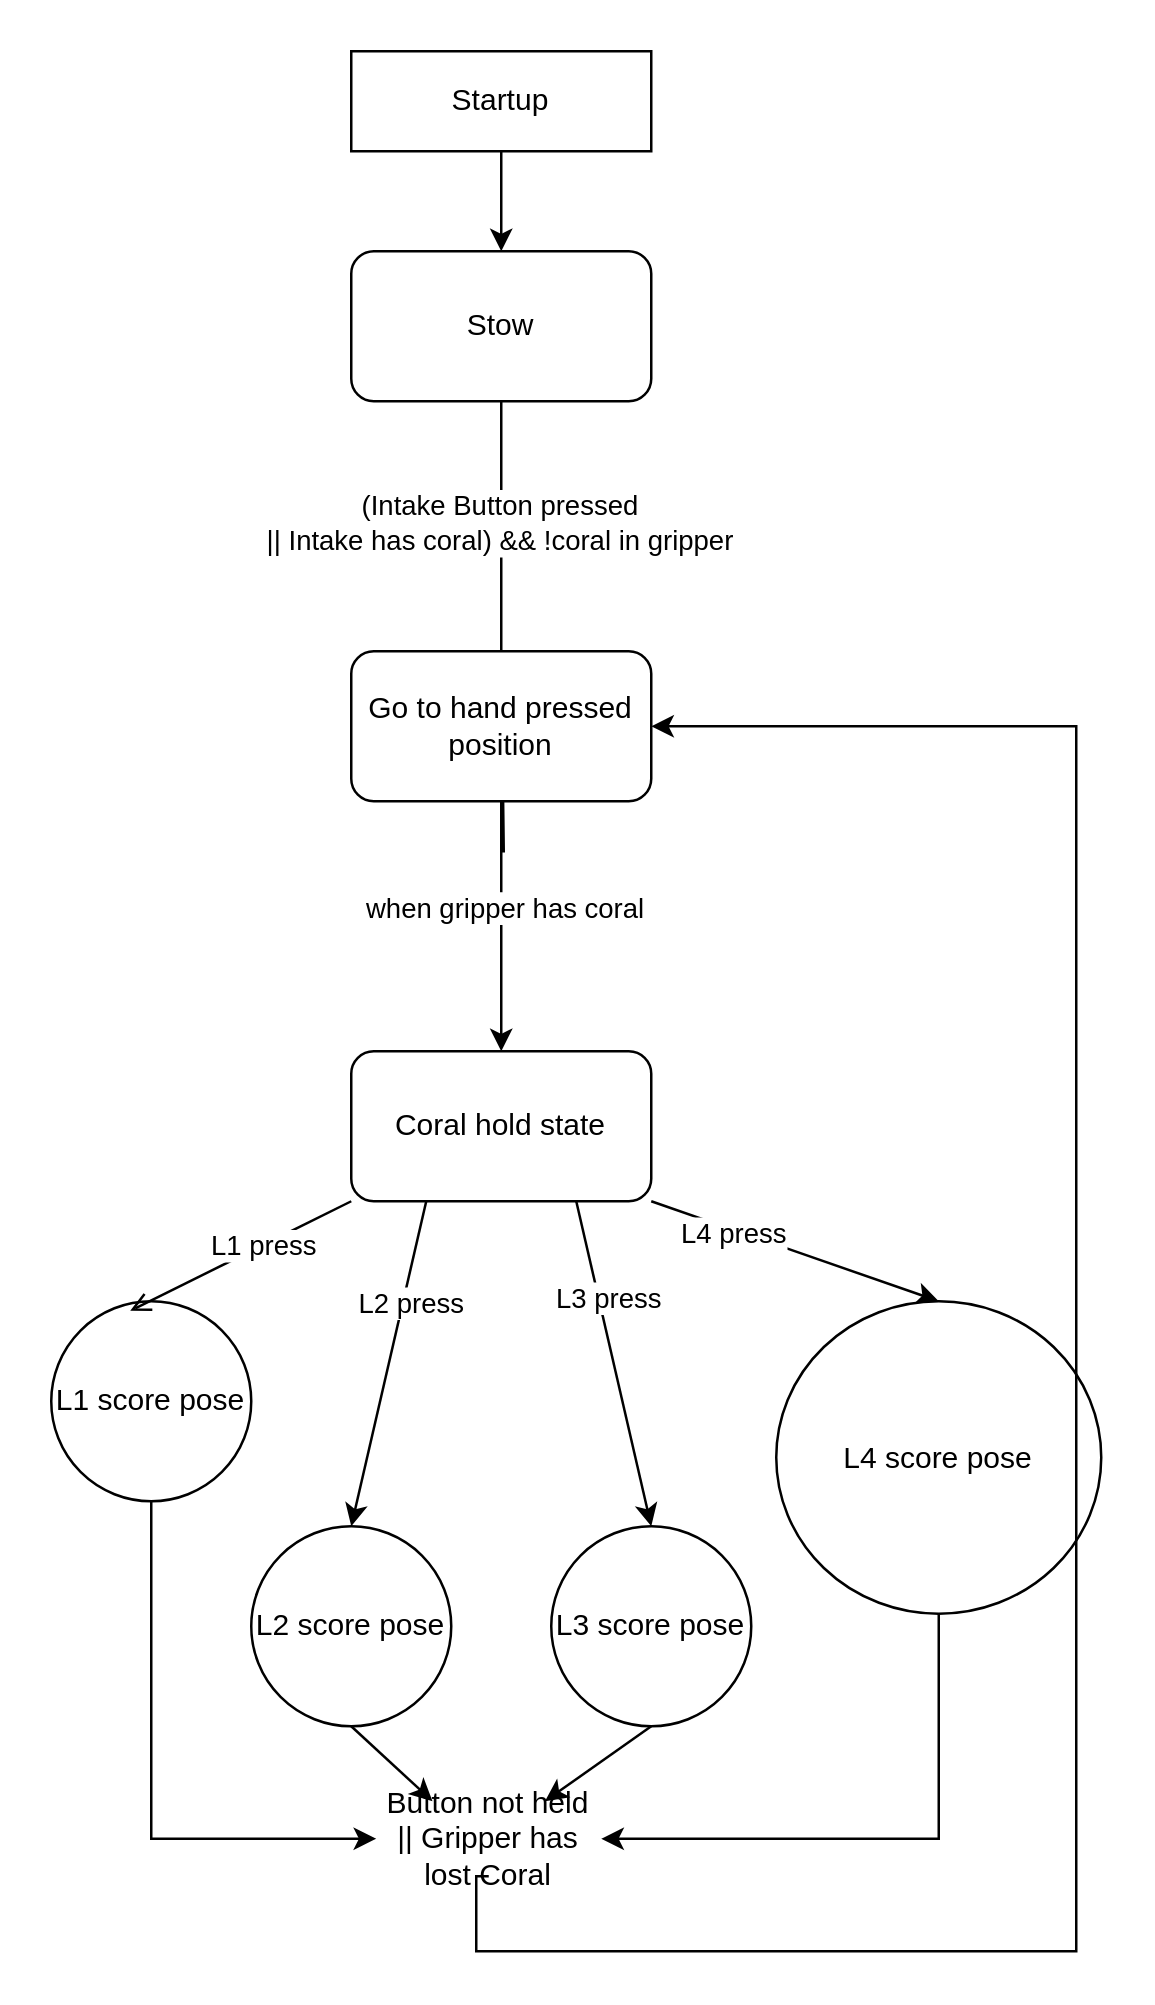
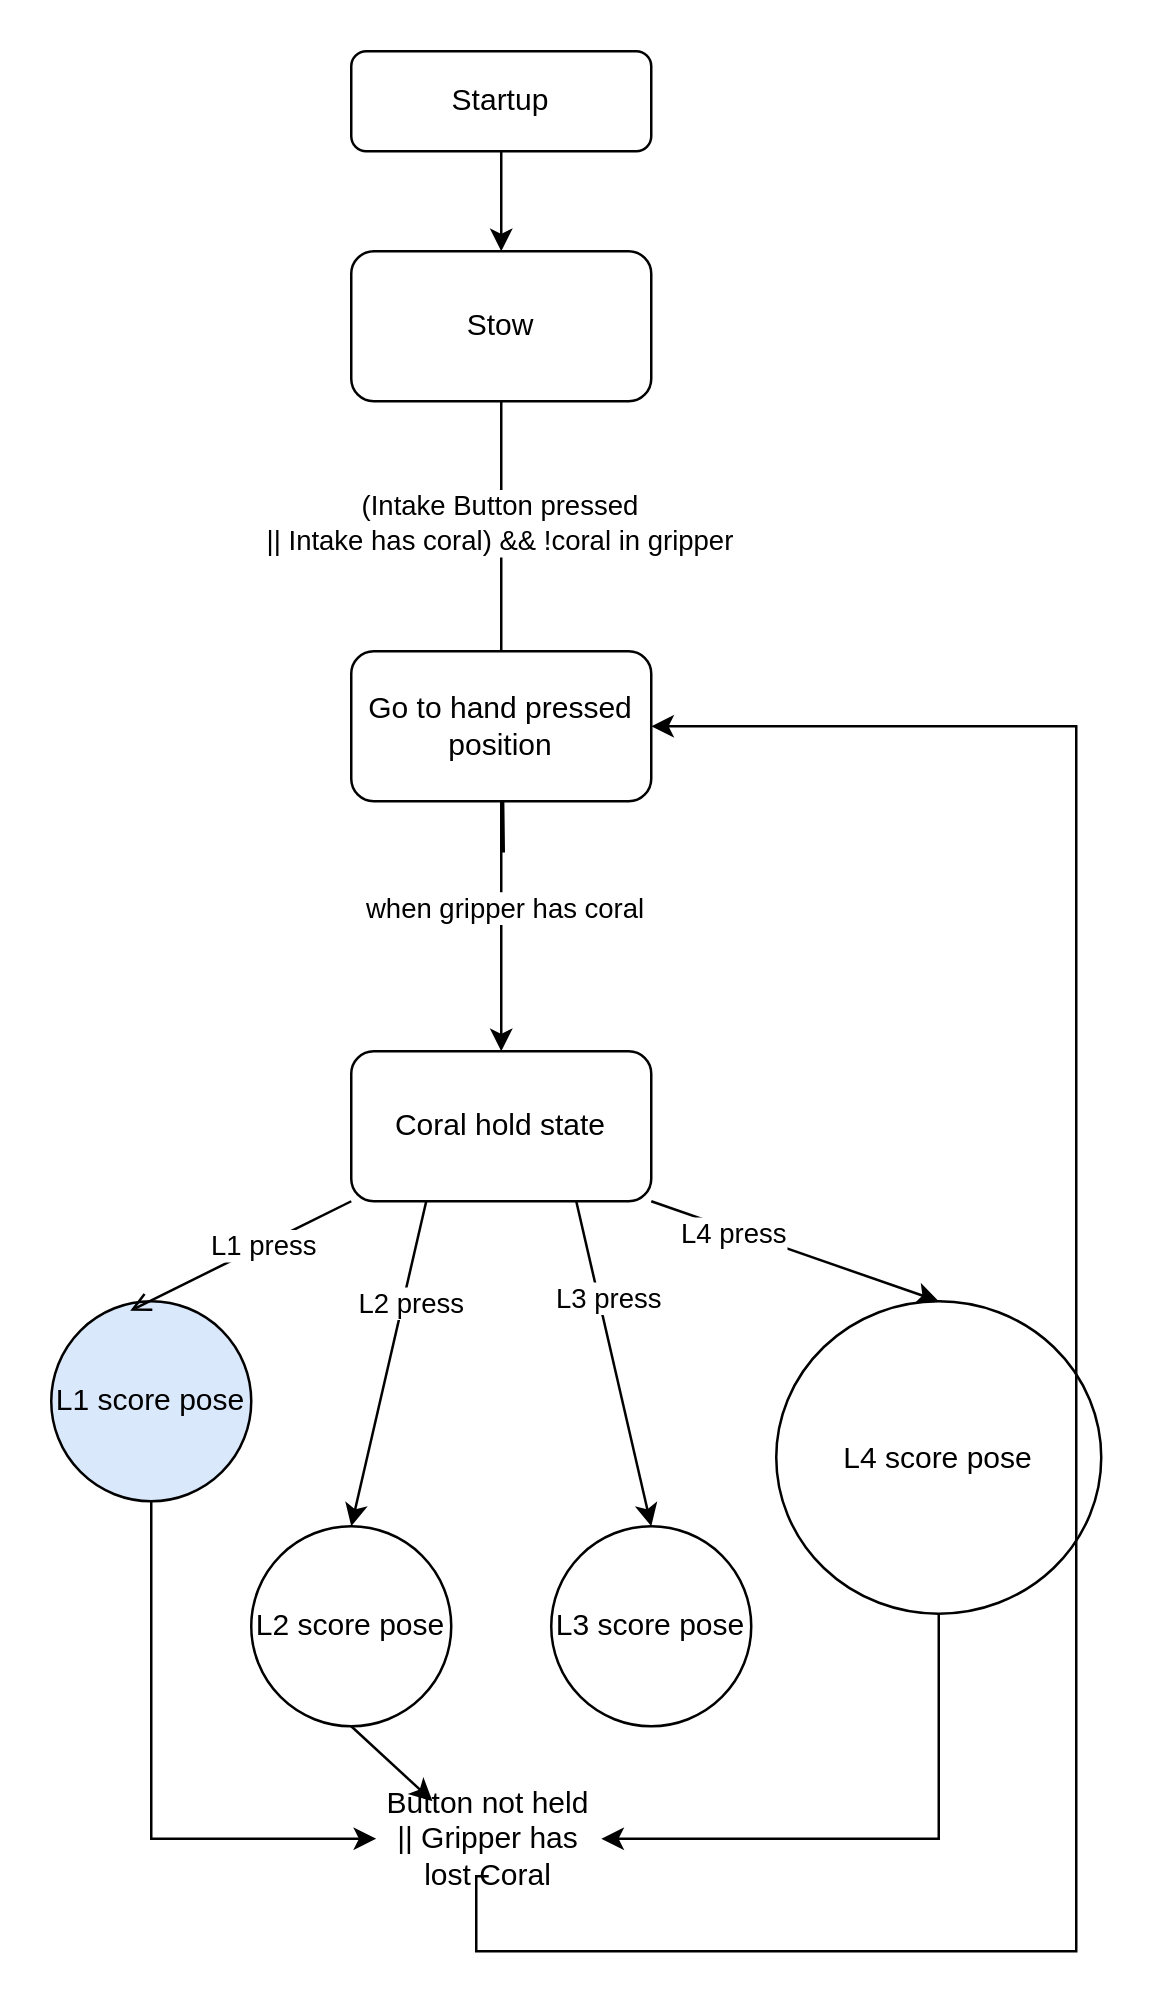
- <mxCell id="6" value="Startup" style="whiteSpace=wrap;html=1;rounded=0;" parent="1" vertex="1"><mxGeometry x="140" y="20" width="120" height="40" as="geometry" /></mxCell>
+ <mxCell id="6" value="Startup" style="whiteSpace=wrap;html=1;rounded=1;" parent="1" vertex="1"><mxGeometry x="140" y="20" width="120" height="40" as="geometry" /></mxCell>
- <mxCell id="18" value="L1 score pose" style="ellipse;whiteSpace=wrap;html=1;aspect=fixed;" parent="1" vertex="1"><mxGeometry x="20" y="520" width="80" height="80" as="geometry" /></mxCell>
+ <mxCell id="18" value="L1 score pose" style="ellipse;whiteSpace=wrap;html=1;aspect=fixed;fillColor=#dae8fc;" parent="1" vertex="1"><mxGeometry x="20" y="520" width="80" height="80" as="geometry" /></mxCell>
- <mxCell id="21" style="rounded=0;orthogonalLoop=1;jettySize=auto;html=1;exitX=0.5;exitY=1;exitDx=0;exitDy=0;entryX=0.75;entryY=0;entryDx=0;entryDy=0;" parent="1" source="22" target="28" edge="1"><mxGeometry relative="1" as="geometry" /></mxCell>
